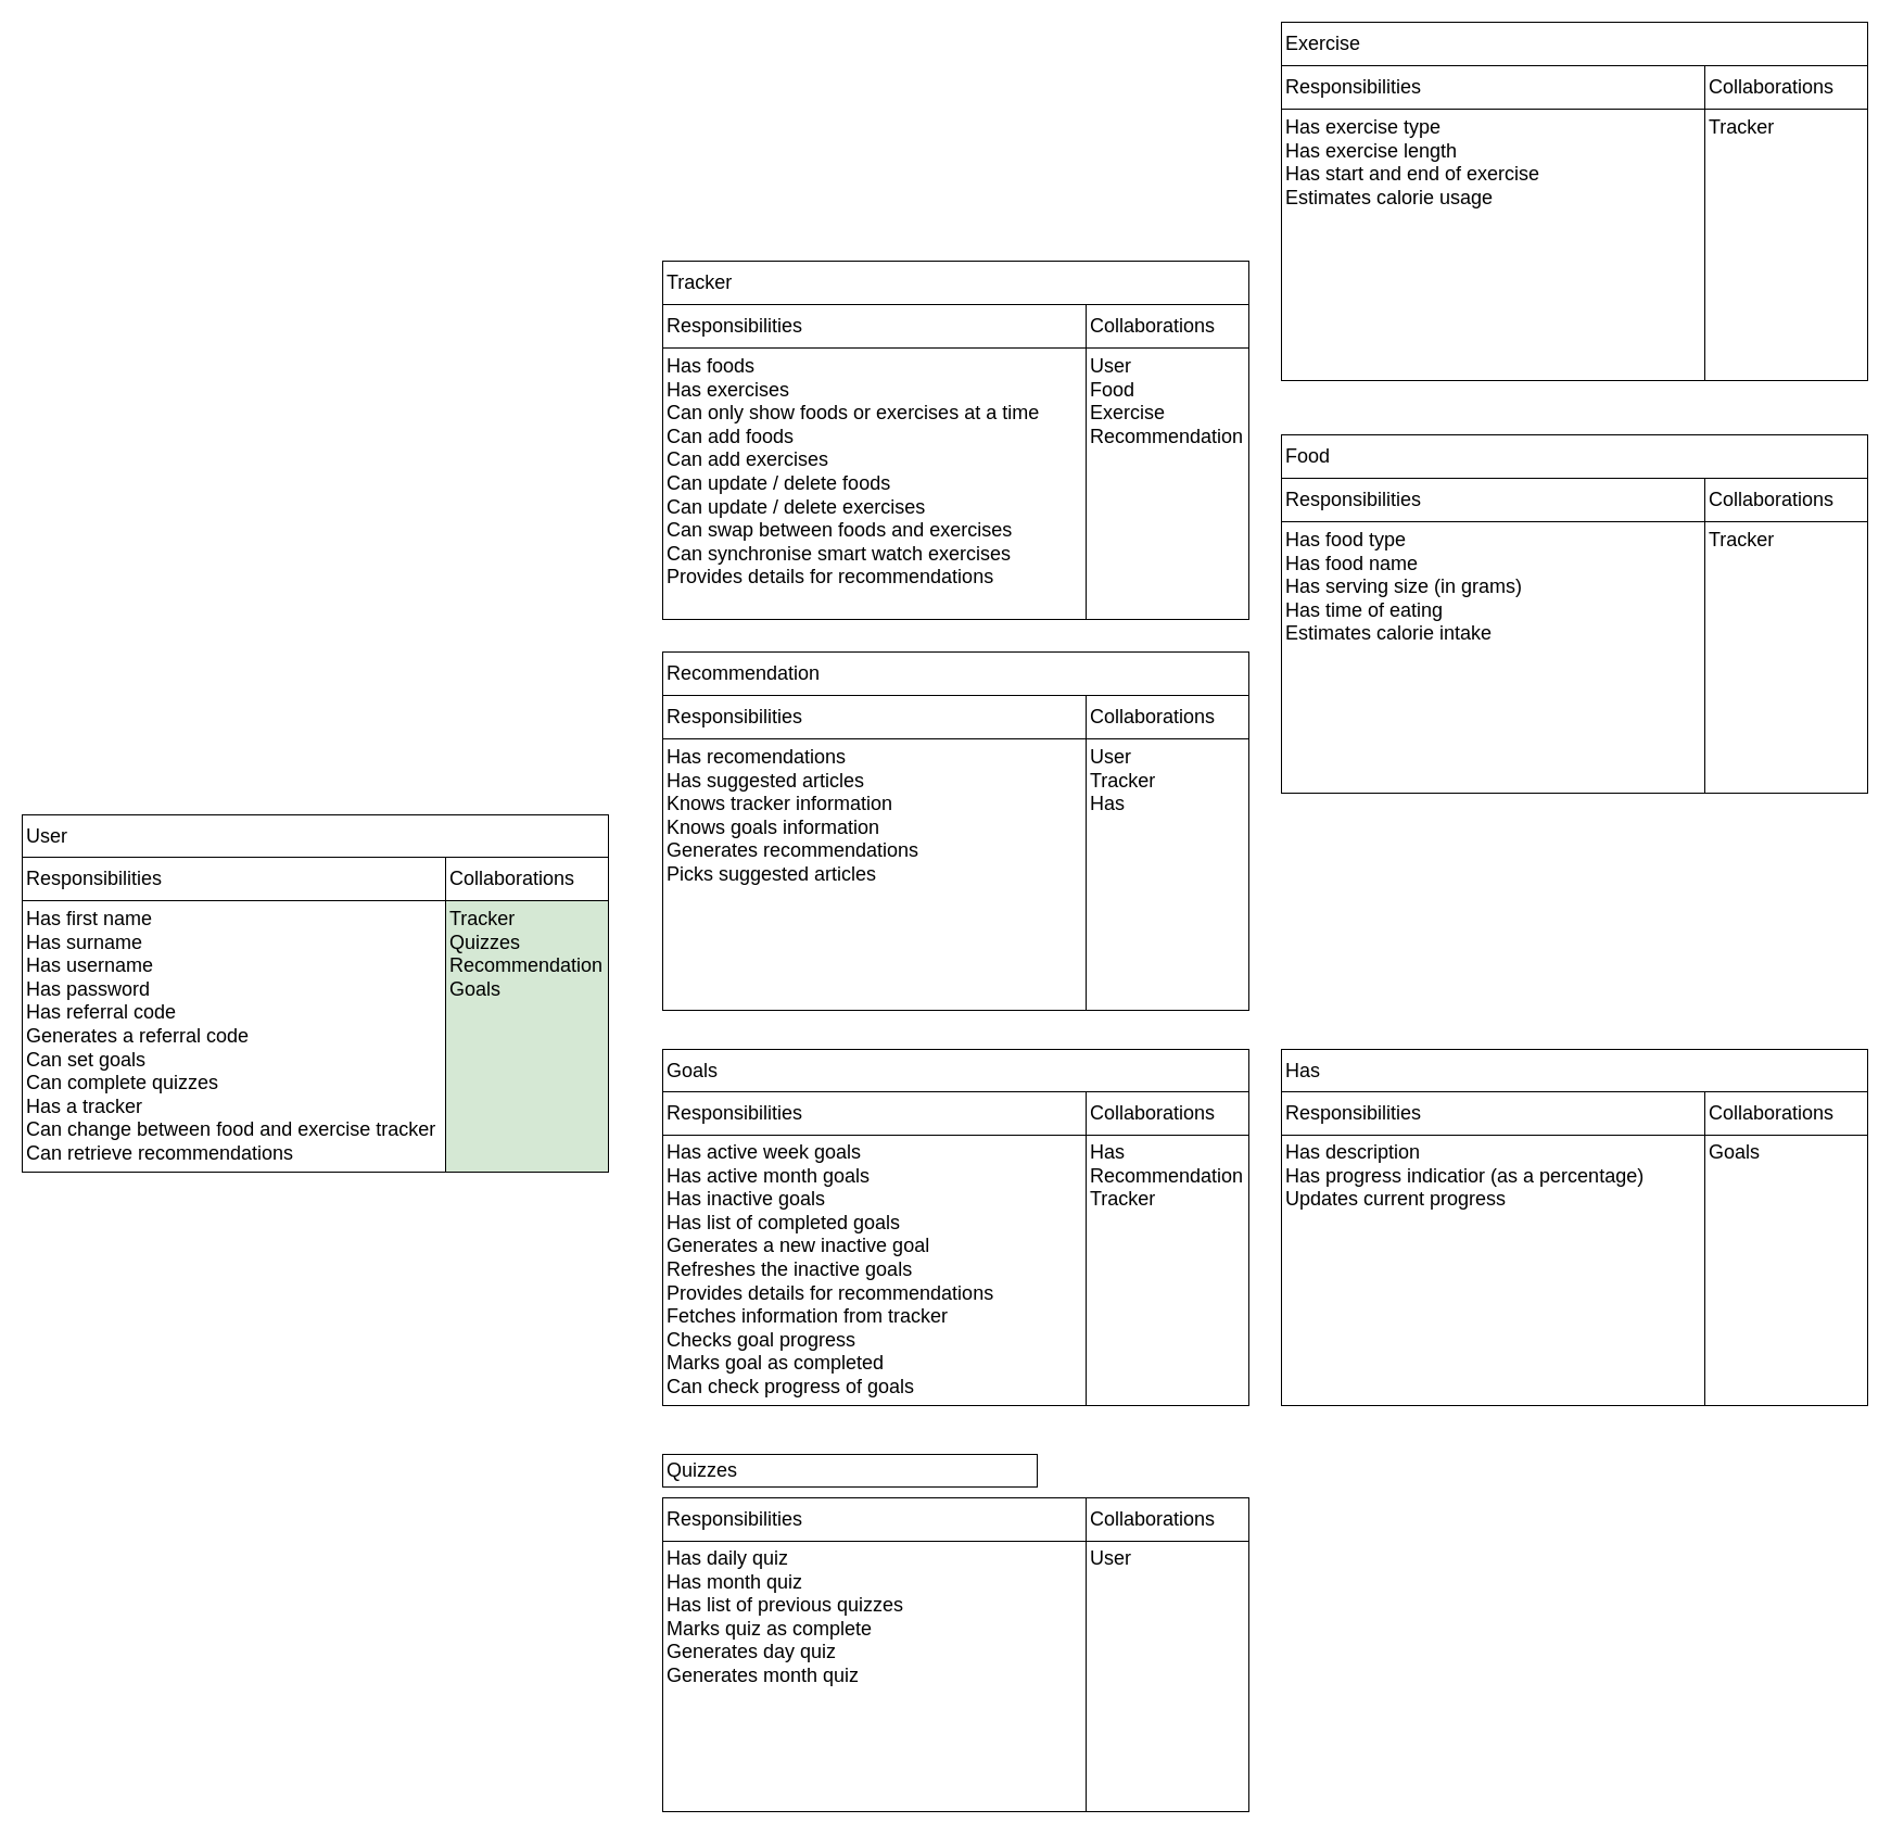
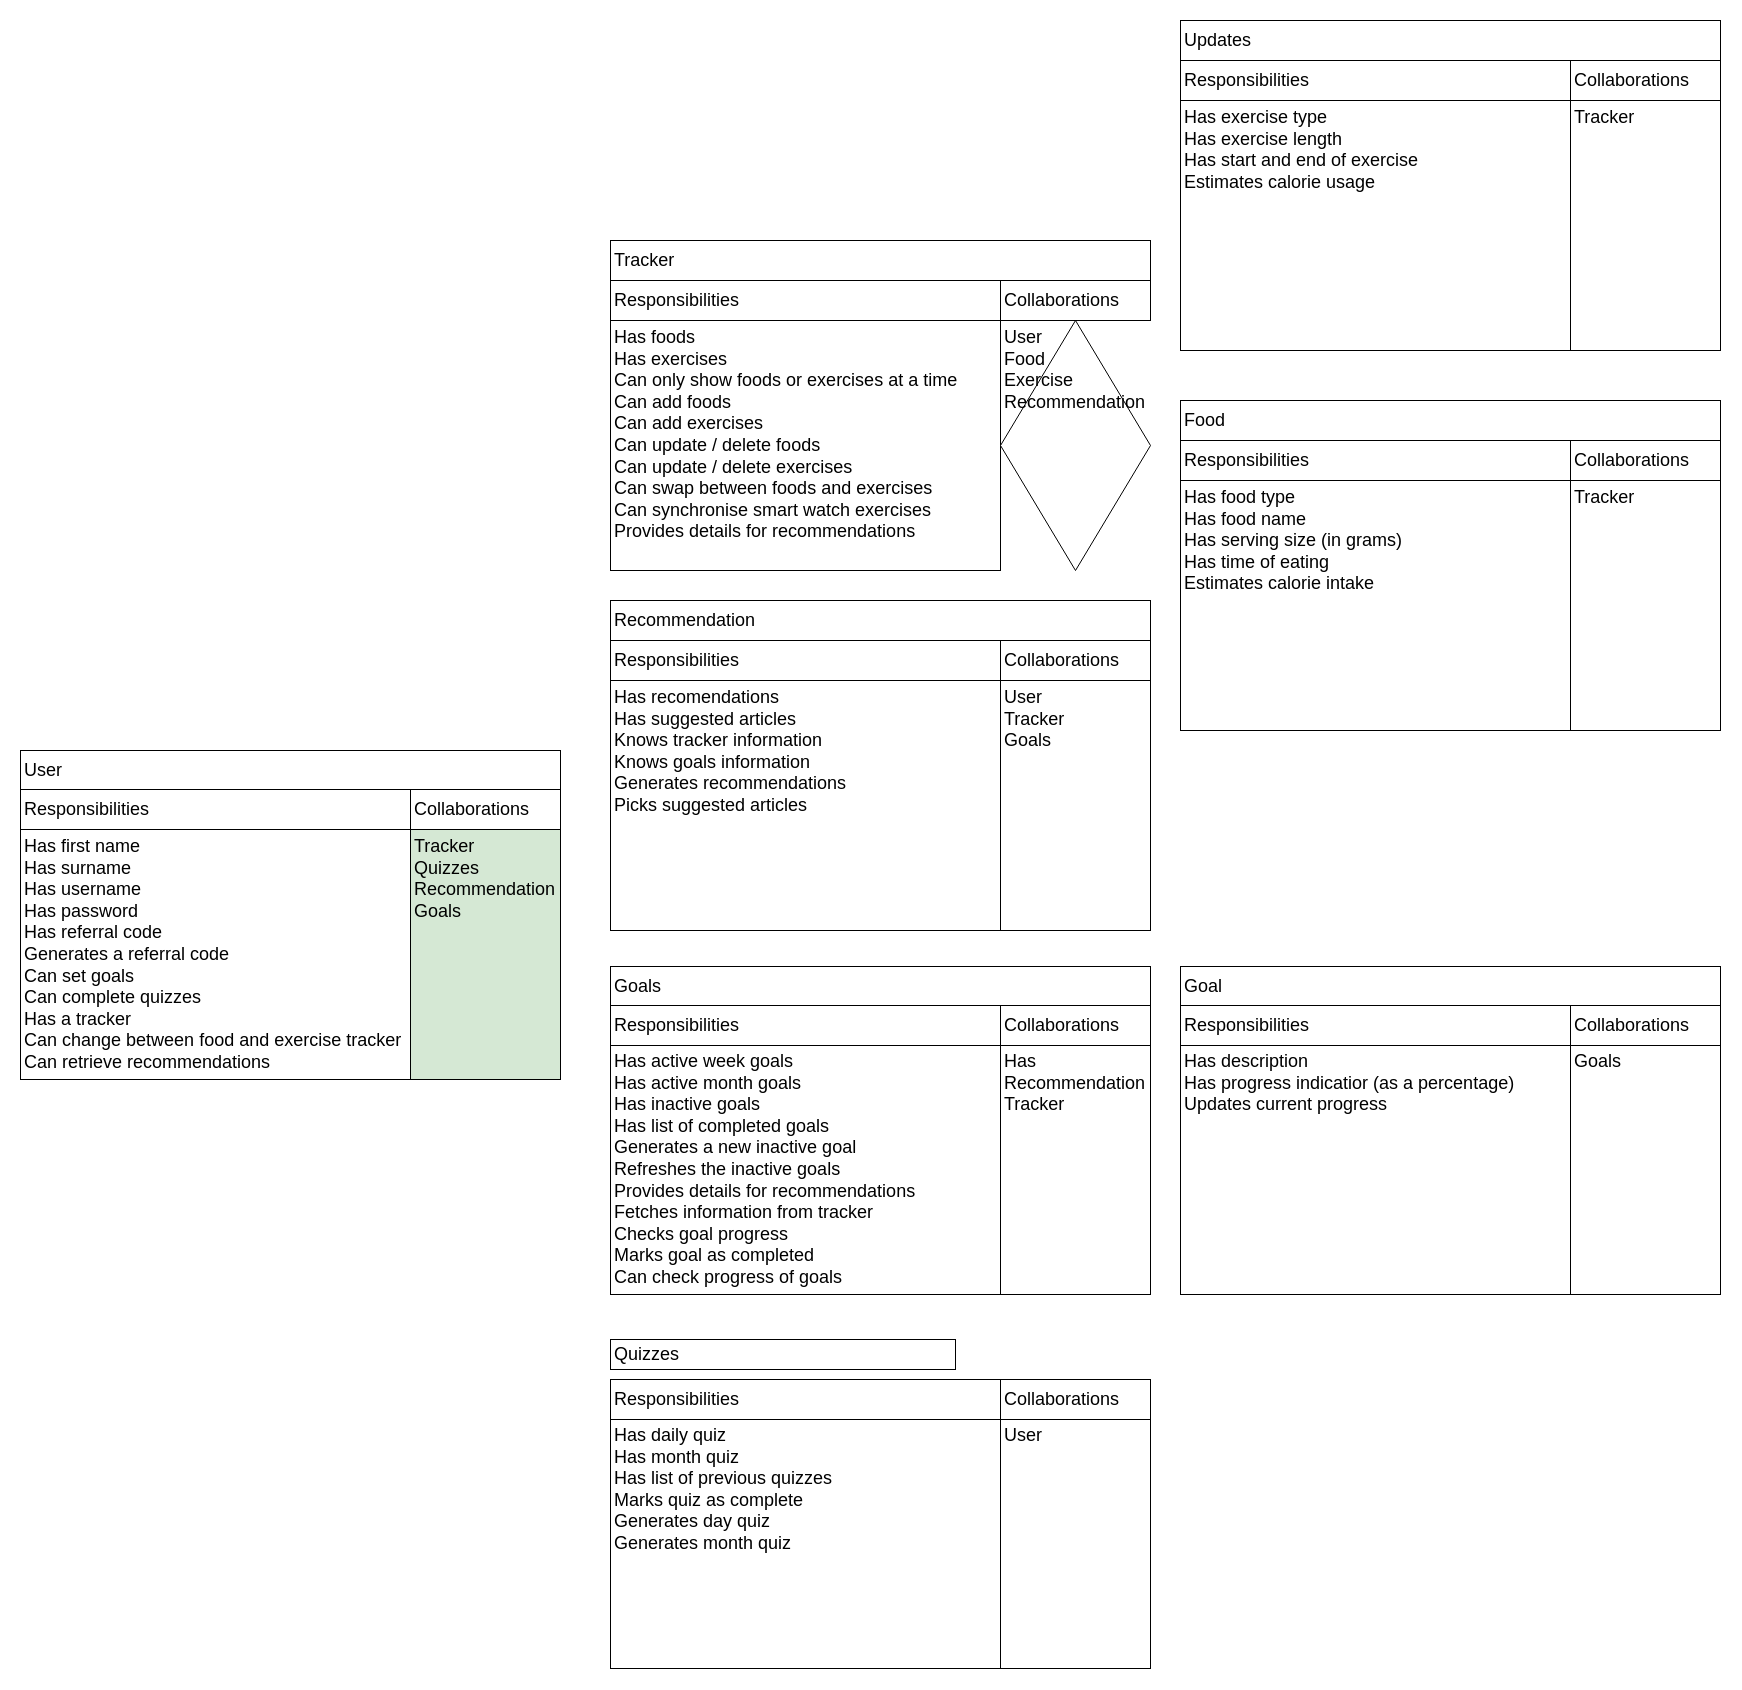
- <mxCell id="28" value="Exercise" style="rounded=0;whiteSpace=wrap;html=1;fontSize=18;align=left;spacingLeft=2;" parent="1" vertex="1"><mxGeometry x="1180" y="20" width="540" height="40" as="geometry" /></mxCell>
+ <mxCell id="28" value="Updates" style="rounded=0;whiteSpace=wrap;html=1;fontSize=18;align=left;spacingLeft=2;" parent="1" vertex="1"><mxGeometry x="1180" y="20" width="540" height="40" as="geometry" /></mxCell>
- <mxCell id="9" value="User&lt;br style=&quot;font-size: 18px;&quot;&gt;Food&lt;br style=&quot;font-size: 18px;&quot;&gt;Exercise&lt;br style=&quot;font-size: 18px;&quot;&gt;Recommendation" style="rounded=0;whiteSpace=wrap;html=1;fontSize=18;align=left;spacingLeft=2;verticalAlign=top;" parent="1" vertex="1"><mxGeometry x="1000" y="320" width="150" height="250" as="geometry" /></mxCell>
+ <mxCell id="9" value="User&lt;br style=&quot;font-size: 18px;&quot;&gt;Food&lt;br style=&quot;font-size: 18px;&quot;&gt;Exercise&lt;br style=&quot;font-size: 18px;&quot;&gt;Recommendation" style="rhombus;whiteSpace=wrap;html=1;fontSize=18;align=left;spacingLeft=2;verticalAlign=top;" parent="1" vertex="1"><mxGeometry x="1000" y="320" width="150" height="250" as="geometry" /></mxCell>
- <mxCell id="12" value="User&lt;br style=&quot;font-size: 18px;&quot;&gt;Tracker&lt;br style=&quot;font-size: 18px;&quot;&gt;Has" style="rounded=0;whiteSpace=wrap;html=1;fontSize=18;align=left;spacingLeft=2;verticalAlign=top;" parent="1" vertex="1"><mxGeometry x="1000" y="680" width="150" height="250" as="geometry" /></mxCell>
+ <mxCell id="12" value="User&lt;br style=&quot;font-size: 18px;&quot;&gt;Tracker&lt;br style=&quot;font-size: 18px;&quot;&gt;Goals" style="rounded=0;whiteSpace=wrap;html=1;fontSize=18;align=left;spacingLeft=2;verticalAlign=top;" parent="1" vertex="1"><mxGeometry x="1000" y="680" width="150" height="250" as="geometry" /></mxCell>
- <mxCell id="13" value="Has" style="rounded=0;whiteSpace=wrap;html=1;fontSize=18;align=left;spacingLeft=2;" parent="1" vertex="1"><mxGeometry x="1180" y="966" width="540" height="40" as="geometry" /></mxCell>
+ <mxCell id="13" value="Goal" style="rounded=0;whiteSpace=wrap;html=1;fontSize=18;align=left;spacingLeft=2;" parent="1" vertex="1"><mxGeometry x="1180" y="966" width="540" height="40" as="geometry" /></mxCell>
